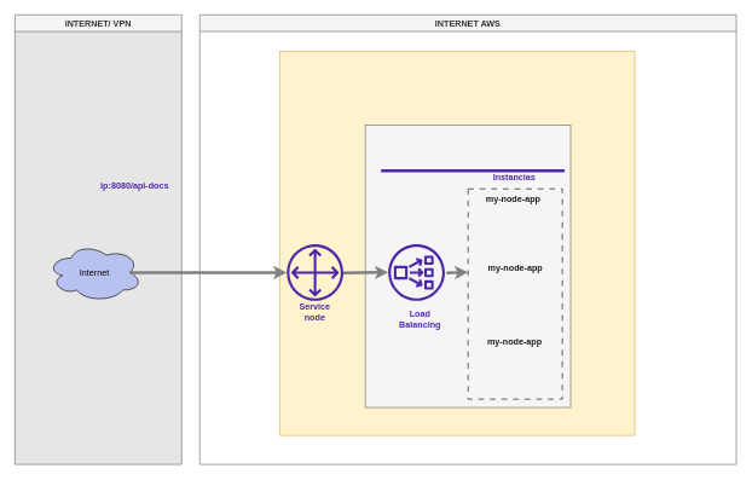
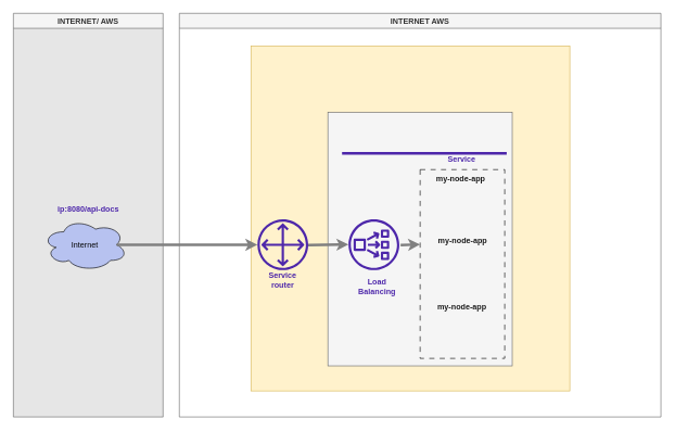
- <mxCell id="2" value="INTERNET/ VPN" style="swimlane;whiteSpace=wrap;html=1;fillColor=#f5f5f5;strokeColor=#666666;fontColor=#333333;fillStyle=auto;swimlaneFillColor=#E6E6E6;" vertex="1" parent="1"><mxGeometry x="20" y="20" width="230" height="620" as="geometry" /></mxCell>
+ <mxCell id="2" value="INTERNET/ AWS" style="swimlane;whiteSpace=wrap;html=1;fillColor=#f5f5f5;strokeColor=#666666;fontColor=#333333;fillStyle=auto;swimlaneFillColor=#E6E6E6;" vertex="1" parent="1"><mxGeometry x="20" y="20" width="230" height="620" as="geometry" /></mxCell>
- <mxCell id="19" value="&lt;font color=&quot;#4d27aa&quot;&gt;&lt;b&gt;Instancias&lt;/b&gt;&lt;/font&gt;" style="text;html=1;strokeColor=none;fillColor=none;align=center;verticalAlign=middle;whiteSpace=wrap;rounded=0;" vertex="1" parent="5"><mxGeometry x="403.75" y="210" width="60" height="30" as="geometry" /></mxCell>
+ <mxCell id="19" value="&lt;font color=&quot;#4d27aa&quot;&gt;&lt;b&gt;Service&lt;/b&gt;&lt;/font&gt;" style="text;html=1;strokeColor=none;fillColor=none;align=center;verticalAlign=middle;whiteSpace=wrap;rounded=0;" vertex="1" parent="5"><mxGeometry x="403.75" y="210" width="60" height="30" as="geometry" /></mxCell>
- <mxCell id="4" value="&lt;b&gt;&lt;font color=&quot;#4d27aa&quot;&gt;ip:8080/api-docs&lt;/font&gt;&lt;/b&gt;" style="text;html=1;strokeColor=none;fillColor=none;align=center;verticalAlign=middle;whiteSpace=wrap;rounded=0;" vertex="1" parent="2"><mxGeometry x="108.75" y="220.5" width="112.5" height="30" as="geometry" /></mxCell>
+ <mxCell id="4" value="&lt;b&gt;&lt;font color=&quot;#4d27aa&quot;&gt;ip:8080/api-docs&lt;/font&gt;&lt;/b&gt;" style="text;html=1;strokeColor=none;fillColor=none;align=center;verticalAlign=middle;whiteSpace=wrap;rounded=0;" vertex="1" parent="2"><mxGeometry x="58.75" y="285.5" width="112.5" height="30" as="geometry" /></mxCell>
- <mxCell id="21" value="Service&lt;br&gt;node" style="text;html=1;strokeColor=none;fillColor=none;align=center;verticalAlign=middle;whiteSpace=wrap;rounded=0;fontColor=#4d27aa;fontStyle=1" vertex="1" parent="5"><mxGeometry x="129" y="394.5" width="60" height="30" as="geometry" /></mxCell>
+ <mxCell id="21" value="Service&lt;br&gt;router" style="text;html=1;strokeColor=none;fillColor=none;align=center;verticalAlign=middle;whiteSpace=wrap;rounded=0;fontColor=#4d27aa;fontStyle=1" vertex="1" parent="5"><mxGeometry x="129" y="394.5" width="60" height="30" as="geometry" /></mxCell>
